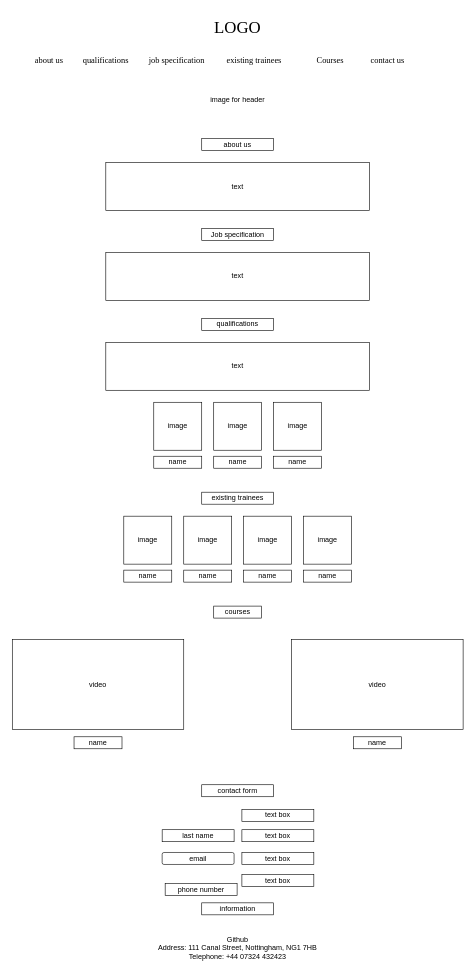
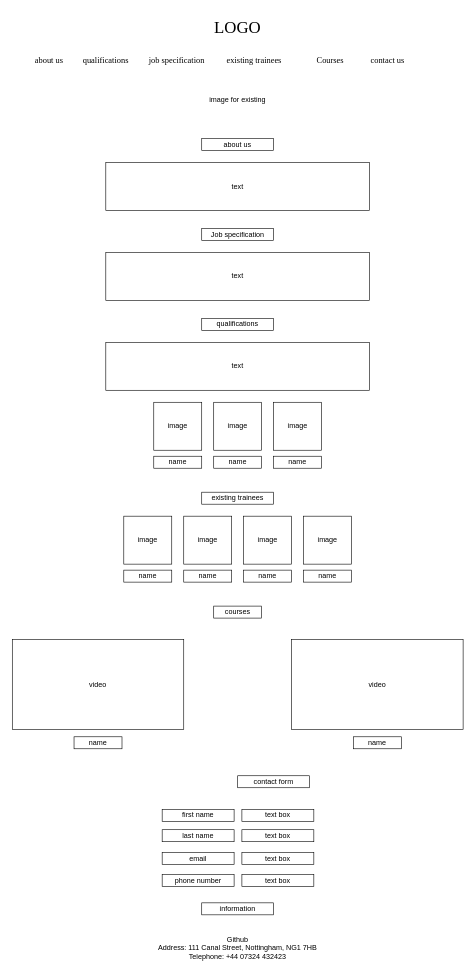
- <mxCell id="8" value="image for header" style="text;html=1;strokeColor=none;fillColor=none;align=center;verticalAlign=middle;whiteSpace=wrap;rounded=0;" parent="1" vertex="1"><mxGeometry x="196" y="150" width="400" height="30" as="geometry" /></mxCell>
+ <mxCell id="8" value="image for existing" style="text;html=1;strokeColor=none;fillColor=none;align=center;verticalAlign=middle;whiteSpace=wrap;rounded=0;" parent="1" vertex="1"><mxGeometry x="196" y="150" width="400" height="30" as="geometry" /></mxCell>
- <mxCell id="20" value="contact form" style="rounded=0;whiteSpace=wrap;html=1;fillColor=none;" parent="1" vertex="1"><mxGeometry x="336" y="1308" width="120" height="20" as="geometry" /></mxCell>
+ <mxCell id="20" value="contact form" style="rounded=0;whiteSpace=wrap;html=1;fillColor=none;" parent="1" vertex="1"><mxGeometry x="396" y="1293" width="120" height="20" as="geometry" /></mxCell>
+ <mxCell id="21" value="first name" style="rounded=0;whiteSpace=wrap;html=1;fillColor=none;" parent="1" vertex="1"><mxGeometry x="270" y="1349" width="120" height="20" as="geometry" /></mxCell>
- <mxCell id="43" value="email" style="whiteSpace=wrap;html=1;fillColor=none;rounded=1;" vertex="1" parent="1"><mxGeometry x="270" y="1421" width="120" height="20" as="geometry" /></mxCell>
+ <mxCell id="43" value="email" style="rounded=0;whiteSpace=wrap;html=1;fillColor=none;" vertex="1" parent="1"><mxGeometry x="270" y="1421" width="120" height="20" as="geometry" /></mxCell>
- <mxCell id="45" value="phone number" style="rounded=0;whiteSpace=wrap;html=1;fillColor=none;" vertex="1" parent="1"><mxGeometry x="275" y="1473" width="120" height="20" as="geometry" /></mxCell>
+ <mxCell id="45" value="phone number" style="rounded=0;whiteSpace=wrap;html=1;fillColor=none;" vertex="1" parent="1"><mxGeometry x="270" y="1458" width="120" height="20" as="geometry" /></mxCell>
